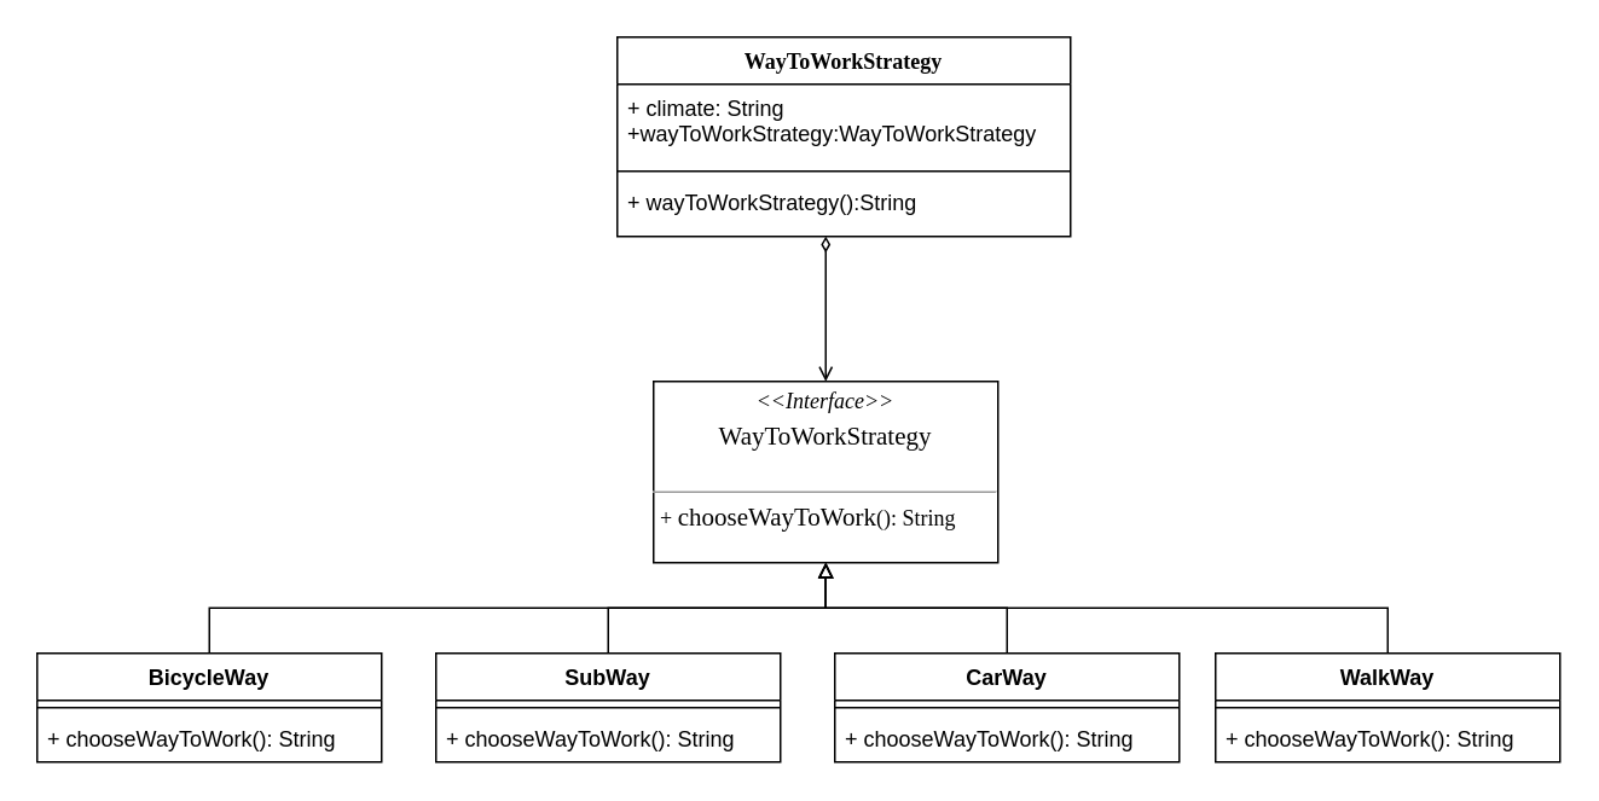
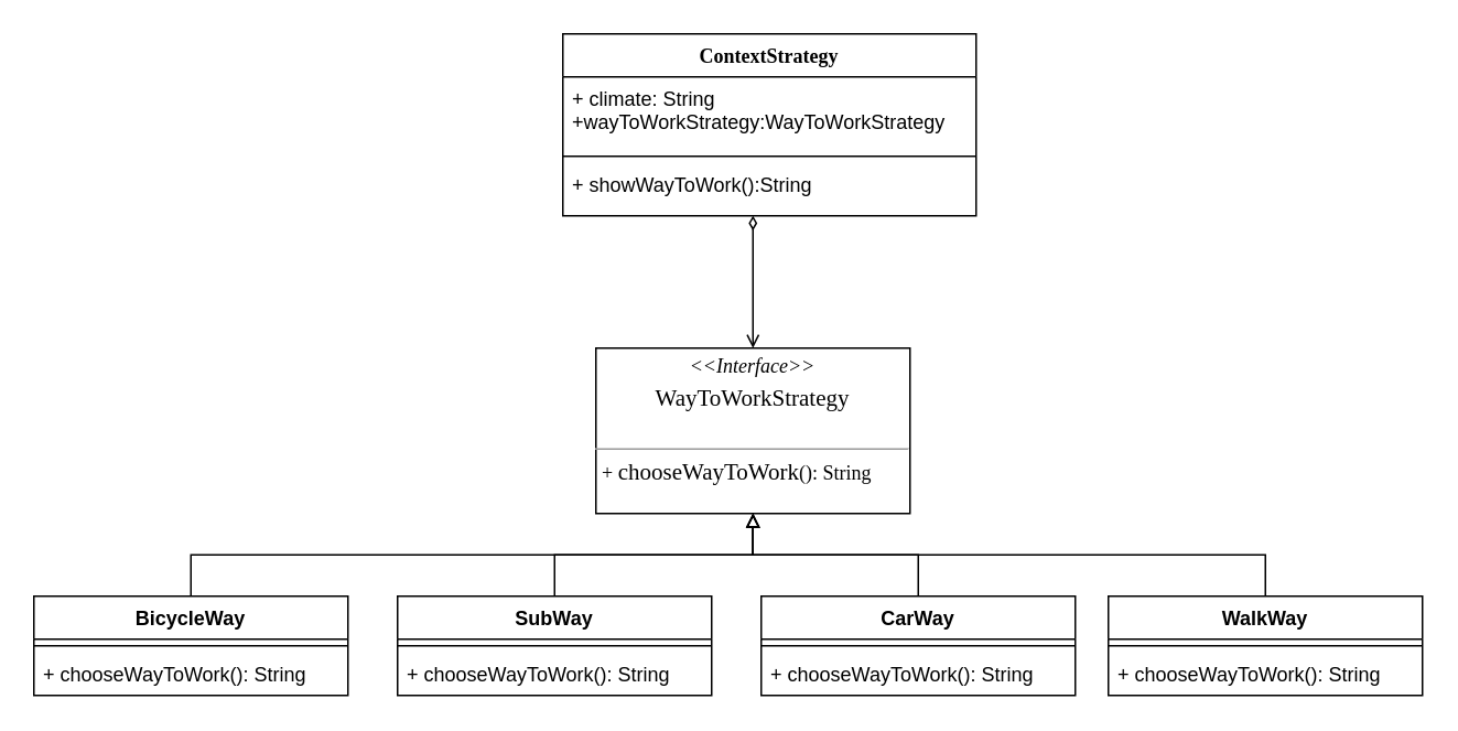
- <mxCell id="20" value="WayToWorkStrategy" style="swimlane;fontStyle=1;align=center;verticalAlign=top;childLayout=stackLayout;horizontal=1;startSize=26;horizontalStack=0;resizeParent=1;resizeParentMax=0;resizeLast=0;collapsible=1;marginBottom=0;fontFamily=Times New Roman;" vertex="1" parent="1"><mxGeometry x="340" y="20" width="250" height="110" as="geometry" /></mxCell>
+ <mxCell id="20" value="ContextStrategy" style="swimlane;fontStyle=1;align=center;verticalAlign=top;childLayout=stackLayout;horizontal=1;startSize=26;horizontalStack=0;resizeParent=1;resizeParentMax=0;resizeLast=0;collapsible=1;marginBottom=0;fontFamily=Times New Roman;" vertex="1" parent="1"><mxGeometry x="340" y="20" width="250" height="110" as="geometry" /></mxCell>
- <mxCell id="23" value="+ wayToWorkStrategy():String" style="text;strokeColor=none;fillColor=none;align=left;verticalAlign=top;spacingLeft=4;spacingRight=4;overflow=hidden;rotatable=0;points=[[0,0.5],[1,0.5]];portConstraint=eastwest;" vertex="1" parent="20"><mxGeometry y="78" width="250" height="32" as="geometry" /></mxCell>
+ <mxCell id="23" value="+ showWayToWork():String" style="text;strokeColor=none;fillColor=none;align=left;verticalAlign=top;spacingLeft=4;spacingRight=4;overflow=hidden;rotatable=0;points=[[0,0.5],[1,0.5]];portConstraint=eastwest;" vertex="1" parent="20"><mxGeometry y="78" width="250" height="32" as="geometry" /></mxCell>
